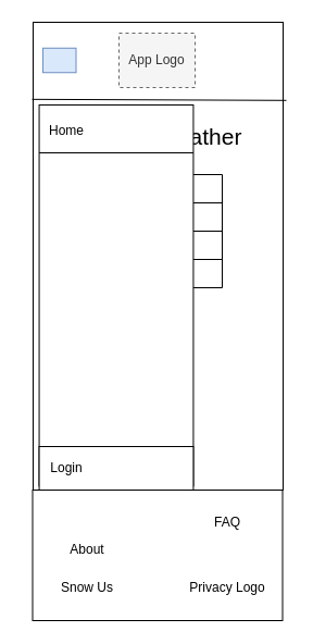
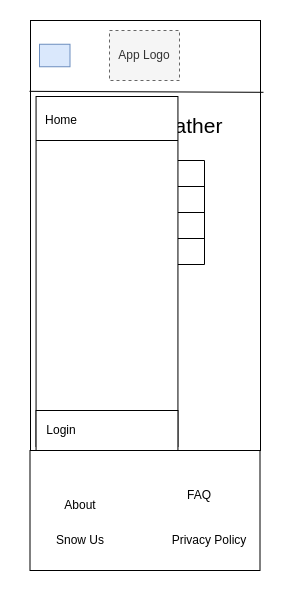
- <mxCell id="12" value="FAQ" style="text;html=1;strokeColor=none;fillColor=none;align=center;verticalAlign=middle;whiteSpace=wrap;rounded=0;" parent="1" vertex="1"><mxGeometry x="189" y="470" width="40" height="20" as="geometry" /></mxCell>
+ <mxCell id="12" value="FAQ" style="text;html=1;strokeColor=none;fillColor=none;align=center;verticalAlign=middle;whiteSpace=wrap;rounded=0;" parent="1" vertex="1"><mxGeometry x="179" y="485" width="40" height="20" as="geometry" /></mxCell>
- <mxCell id="9" value="Privacy Logo" style="text;html=1;strokeColor=none;fillColor=none;align=center;verticalAlign=middle;whiteSpace=wrap;rounded=0;" parent="1" vertex="1"><mxGeometry x="156.82" y="530" width="104.37" height="20" as="geometry" /></mxCell>
+ <mxCell id="9" value="Privacy Policy" style="text;html=1;strokeColor=none;fillColor=none;align=center;verticalAlign=middle;whiteSpace=wrap;rounded=0;" parent="1" vertex="1"><mxGeometry x="156.82" y="530" width="104.37" height="20" as="geometry" /></mxCell>
